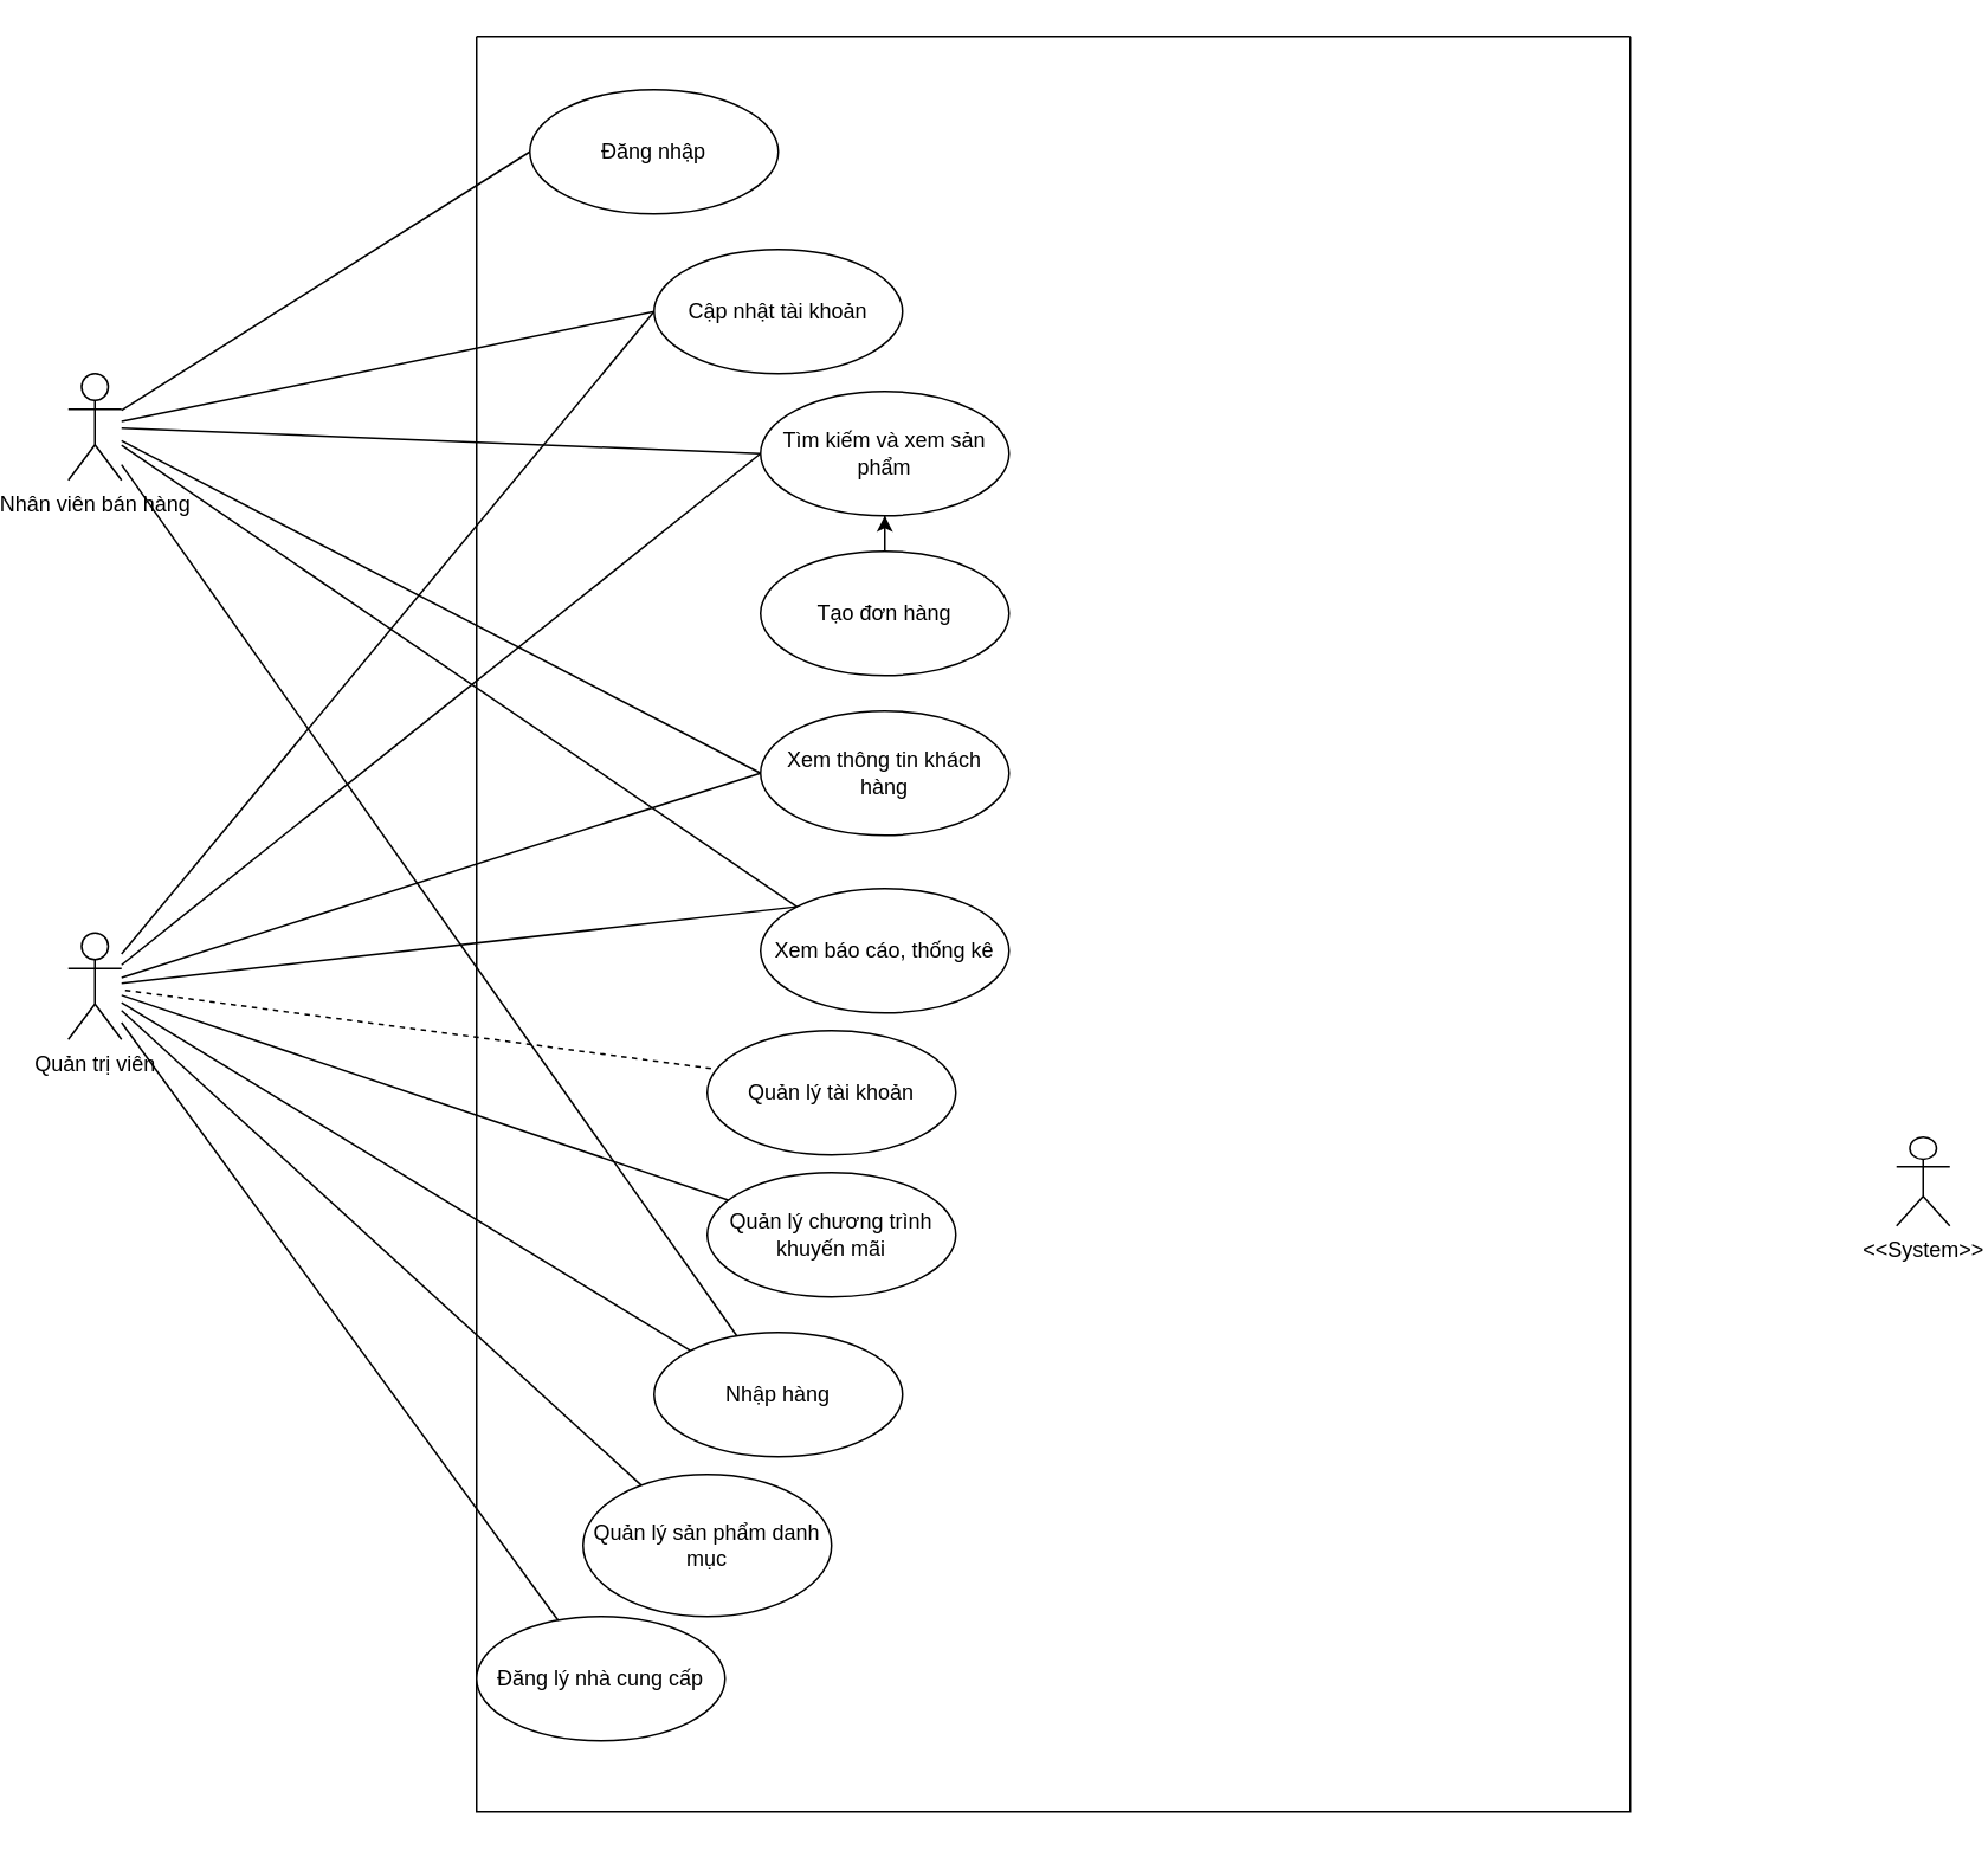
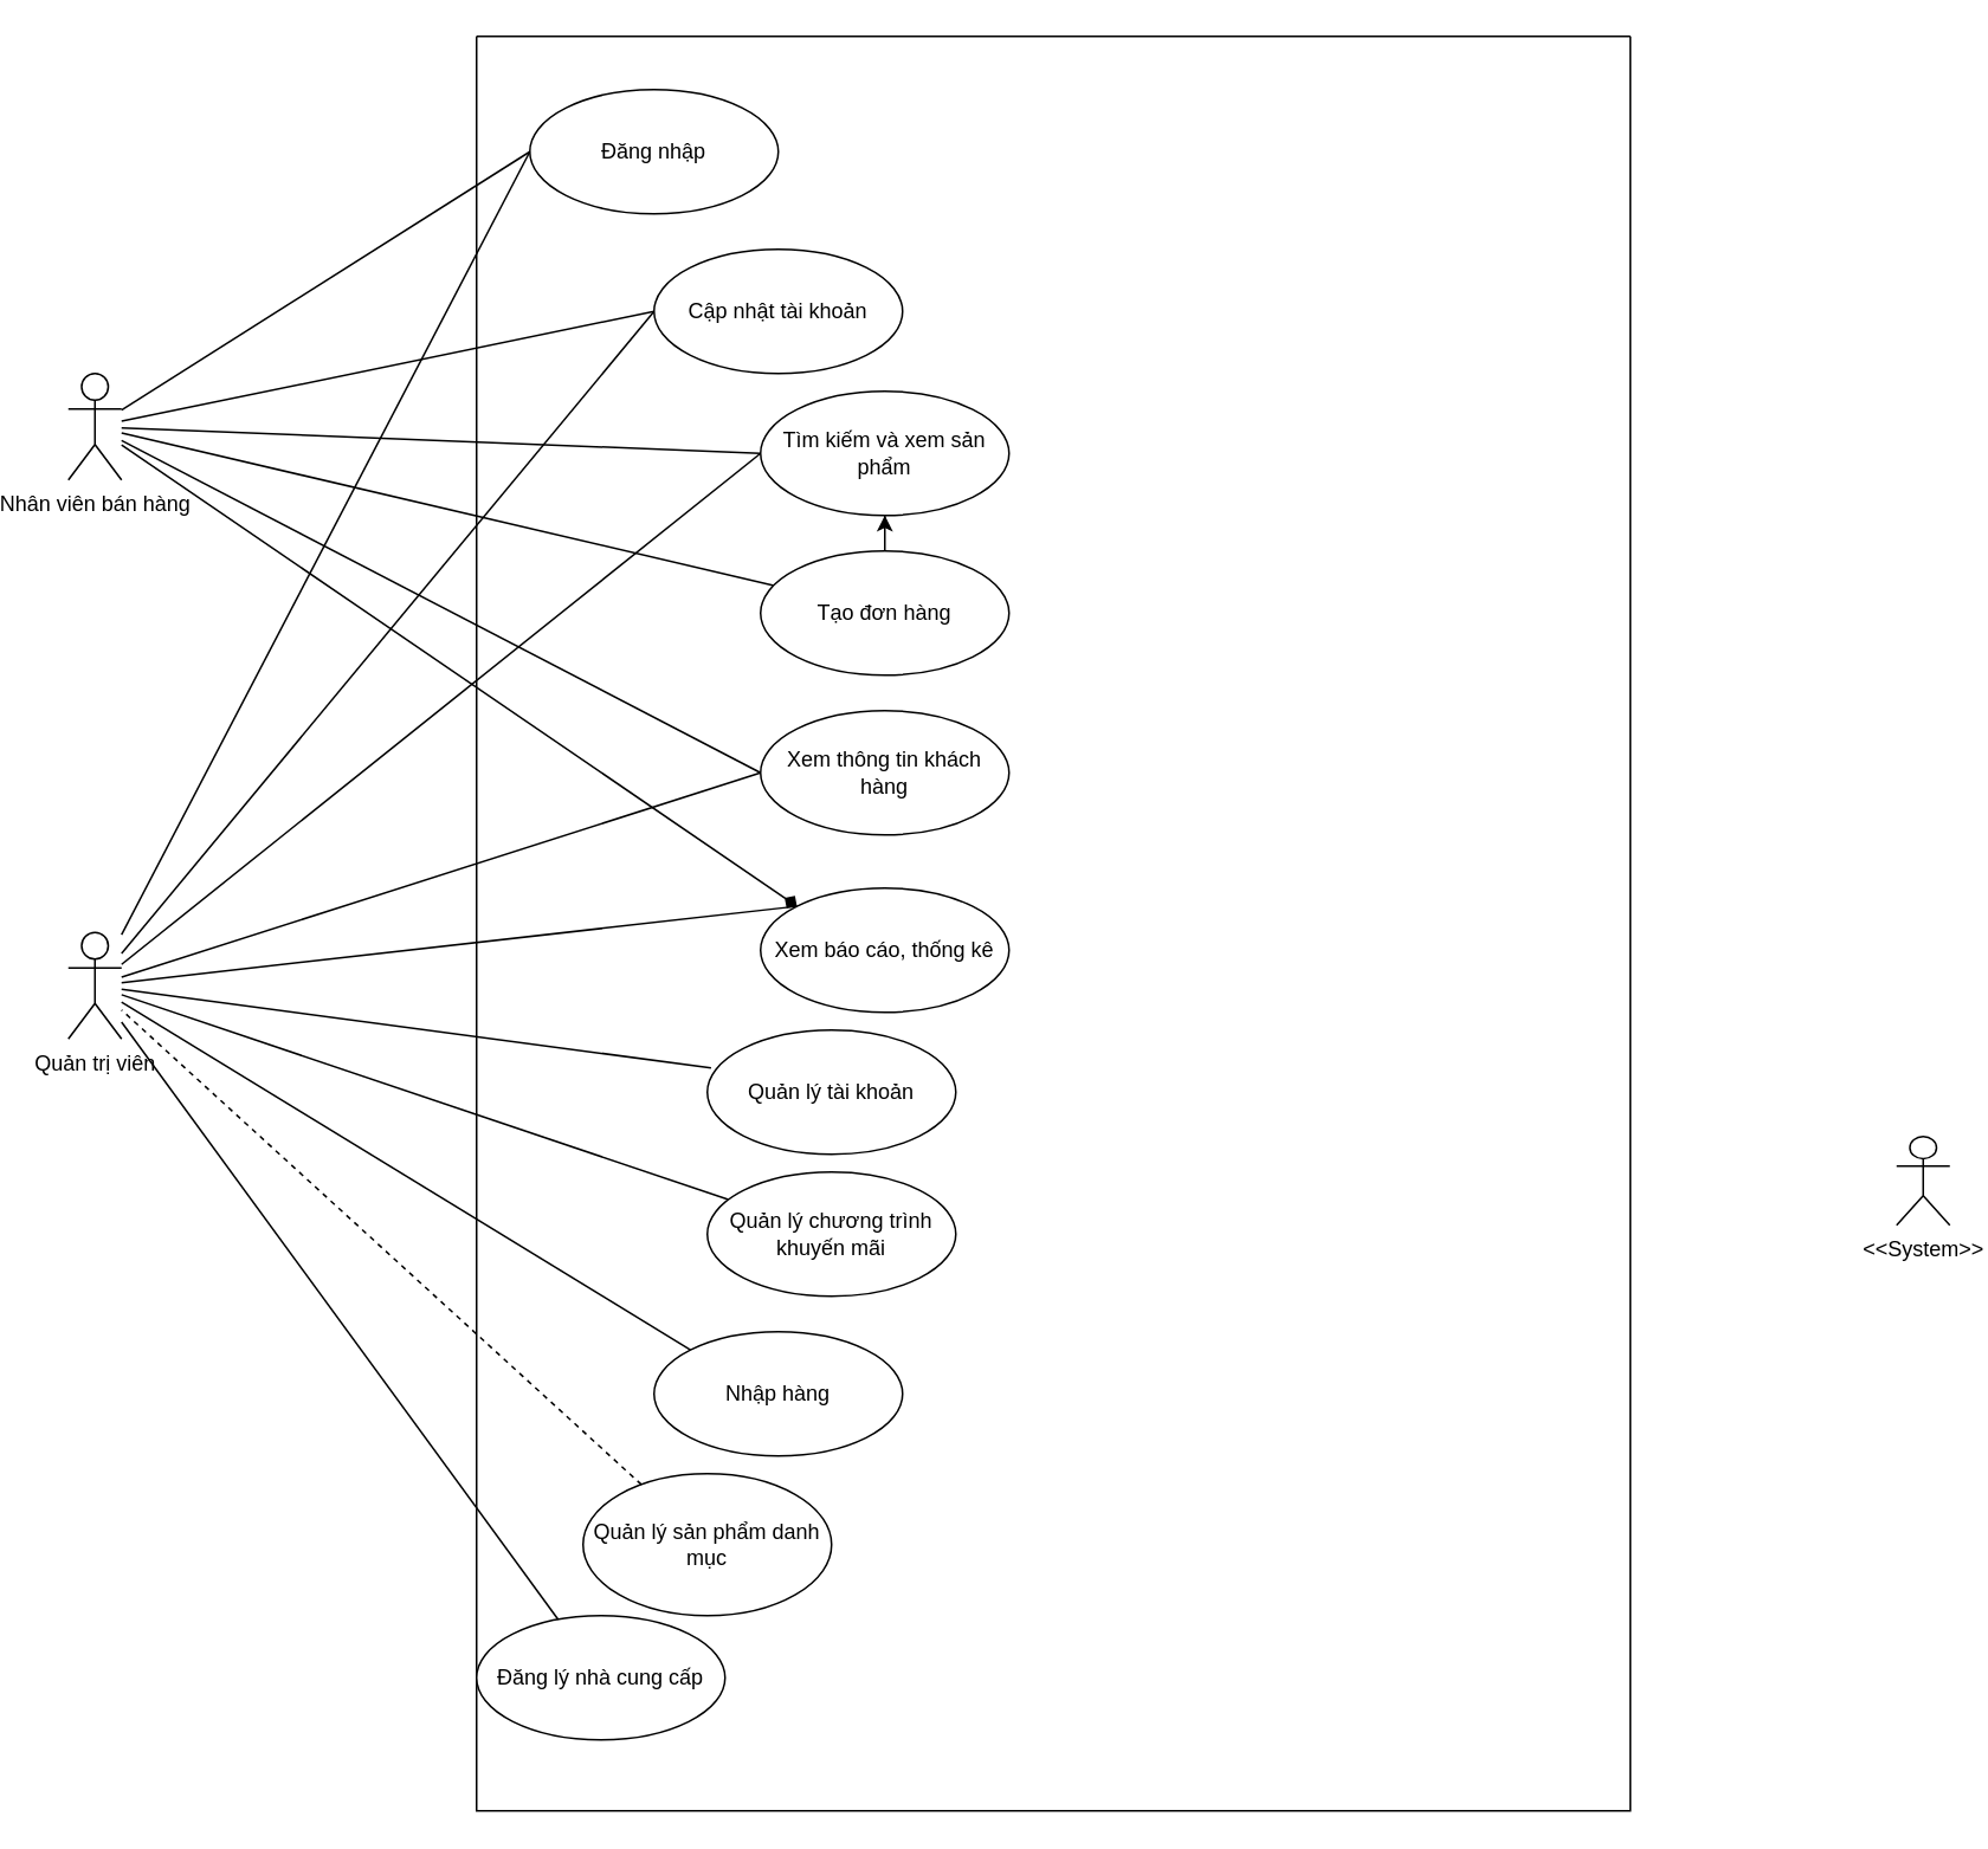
+ <mxCell id="23" value="" style="endArrow=none;html=1;rounded=0;exitX=0;exitY=0.5;exitDx=0;exitDy=0;" edge="1" parent="1" source="9" target="22"><mxGeometry width="50" height="50" relative="1" as="geometry"><mxPoint x="400" y="242" as="sourcePoint" /><mxPoint x="1000" y="220" as="targetPoint" /></mxGeometry></mxCell>
- <mxCell id="5" value="" style="endArrow=none;html=1;rounded=0;" edge="1" parent="1" target="18" source="2"><mxGeometry width="50" height="50" relative="1" as="geometry"><mxPoint x="390" y="273.35" as="sourcePoint" /><mxPoint x="552.715" y="250.004" as="targetPoint" /></mxGeometry></mxCell>
+ <mxCell id="5" value="" style="endArrow=none;html=1;rounded=0;entryX=0.079;entryY=0.29;entryDx=0;entryDy=0;entryPerimeter=0;" edge="1" parent="1" target="12" source="2"><mxGeometry width="50" height="50" relative="1" as="geometry"><mxPoint x="390" y="273.35" as="sourcePoint" /><mxPoint x="552.715" y="250.004" as="targetPoint" /></mxGeometry></mxCell>
- <mxCell id="21" value="" style="endArrow=none;html=1;rounded=0;entryX=0;entryY=0;entryDx=0;entryDy=0;" edge="1" parent="1" source="2" target="8"><mxGeometry width="50" height="50" relative="1" as="geometry"><mxPoint x="400" y="258" as="sourcePoint" /><mxPoint x="650" y="650" as="targetPoint" /></mxGeometry></mxCell>
+ <mxCell id="21" value="" style="endArrow=diamond;html=1;rounded=0;entryX=0;entryY=0;entryDx=0;entryDy=0;" edge="1" parent="1" source="2" target="8"><mxGeometry width="50" height="50" relative="1" as="geometry"><mxPoint x="400" y="258" as="sourcePoint" /><mxPoint x="650" y="650" as="targetPoint" /></mxGeometry></mxCell>
- <mxCell id="25" value="" style="endArrow=none;html=1;rounded=0;exitX=0.015;exitY=0.305;exitDx=0;exitDy=0;exitPerimeter=0;dashed=1;" edge="1" parent="1" source="15" target="22"><mxGeometry width="50" height="50" relative="1" as="geometry"><mxPoint x="660" y="275" as="sourcePoint" /><mxPoint x="1000" y="220" as="targetPoint" /></mxGeometry></mxCell>
+ <mxCell id="25" value="" style="endArrow=none;html=1;rounded=0;exitX=0.015;exitY=0.305;exitDx=0;exitDy=0;exitPerimeter=0;" edge="1" parent="1" source="15" target="22"><mxGeometry width="50" height="50" relative="1" as="geometry"><mxPoint x="660" y="275" as="sourcePoint" /><mxPoint x="1000" y="220" as="targetPoint" /></mxGeometry></mxCell>
- <mxCell id="27" value="" style="endArrow=none;html=1;rounded=0;" edge="1" parent="1" source="19" target="22"><mxGeometry width="50" height="50" relative="1" as="geometry"><mxPoint x="790" y="500" as="sourcePoint" /><mxPoint x="1000" y="220" as="targetPoint" /></mxGeometry></mxCell>
+ <mxCell id="27" value="" style="endArrow=none;html=1;rounded=0;dashed=1;" edge="1" parent="1" source="19" target="22"><mxGeometry width="50" height="50" relative="1" as="geometry"><mxPoint x="790" y="500" as="sourcePoint" /><mxPoint x="1000" y="220" as="targetPoint" /></mxGeometry></mxCell>
